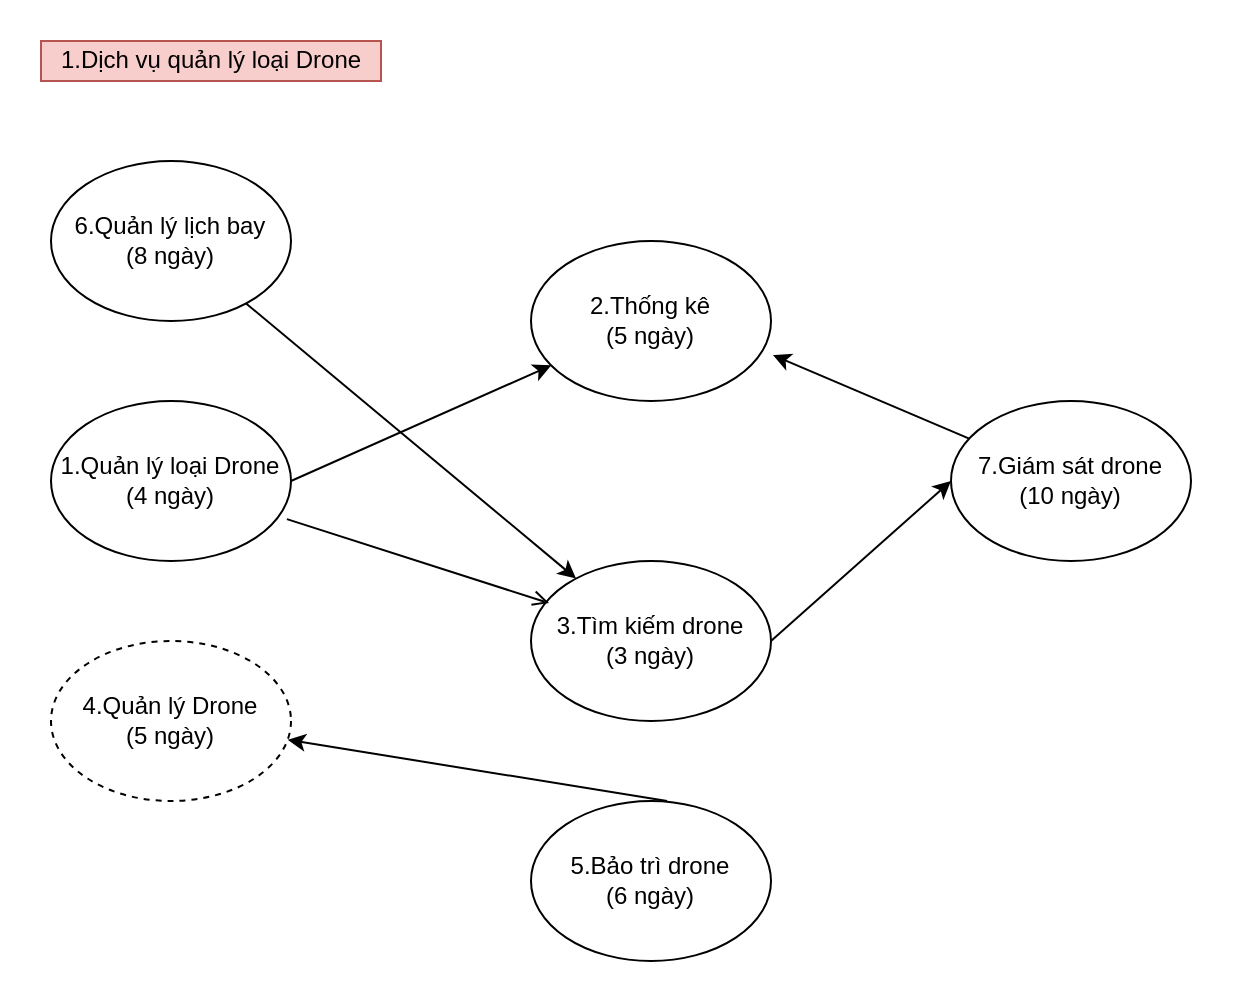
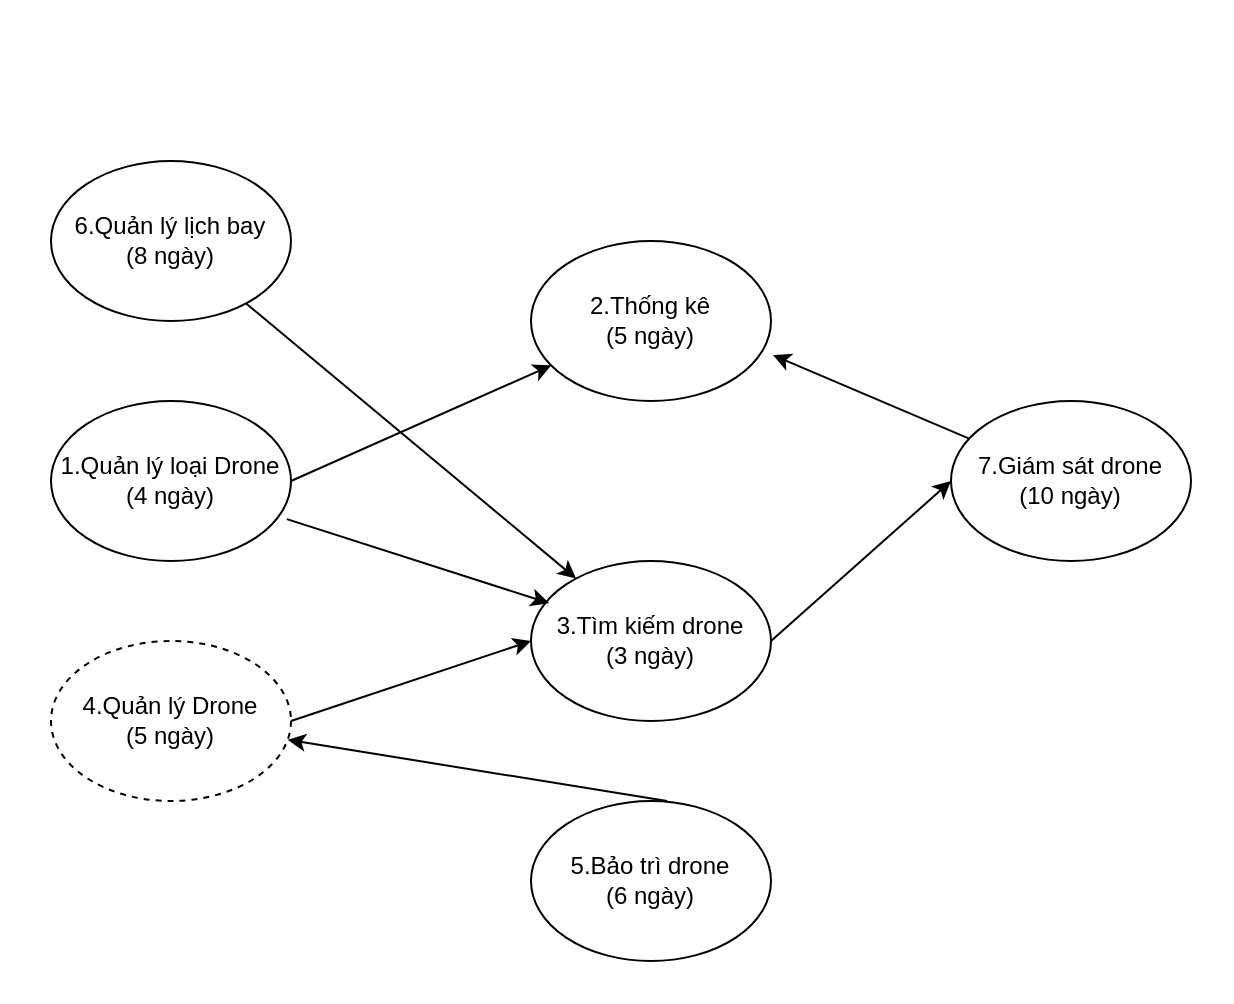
- <mxCell id="16" value="1.Dịch vụ quản lý loại Drone" style="text;html=1;align=center;verticalAlign=middle;resizable=0;points=[];autosize=1;fillColor=#f8cecc;strokeColor=#b85450;" parent="1" vertex="1"><mxGeometry x="20" y="20" width="170" height="20" as="geometry" /></mxCell>
- <mxCell id="7" value="" style="endArrow=open;html=1;exitX=0.983;exitY=0.738;exitDx=0;exitDy=0;exitPerimeter=0;entryX=0.075;entryY=0.263;entryDx=0;entryDy=0;entryPerimeter=0;" parent="1" source="2" target="6" edge="1"><mxGeometry width="50" height="50" relative="1" as="geometry"><mxPoint x="315" y="200" as="sourcePoint" /><mxPoint x="365" y="150" as="targetPoint" /></mxGeometry></mxCell>
+ <mxCell id="7" value="" style="endArrow=classic;html=1;exitX=0.983;exitY=0.738;exitDx=0;exitDy=0;exitPerimeter=0;entryX=0.075;entryY=0.263;entryDx=0;entryDy=0;entryPerimeter=0;" parent="1" source="2" target="6" edge="1"><mxGeometry width="50" height="50" relative="1" as="geometry"><mxPoint x="315" y="200" as="sourcePoint" /><mxPoint x="365" y="150" as="targetPoint" /></mxGeometry></mxCell>
+ <mxCell id="8" value="" style="endArrow=classic;html=1;exitX=1;exitY=0.5;exitDx=0;exitDy=0;entryX=0;entryY=0.5;entryDx=0;entryDy=0;" parent="1" source="5" target="6" edge="1"><mxGeometry width="50" height="50" relative="1" as="geometry"><mxPoint x="315" y="200" as="sourcePoint" /><mxPoint x="365" y="150" as="targetPoint" /></mxGeometry></mxCell>
